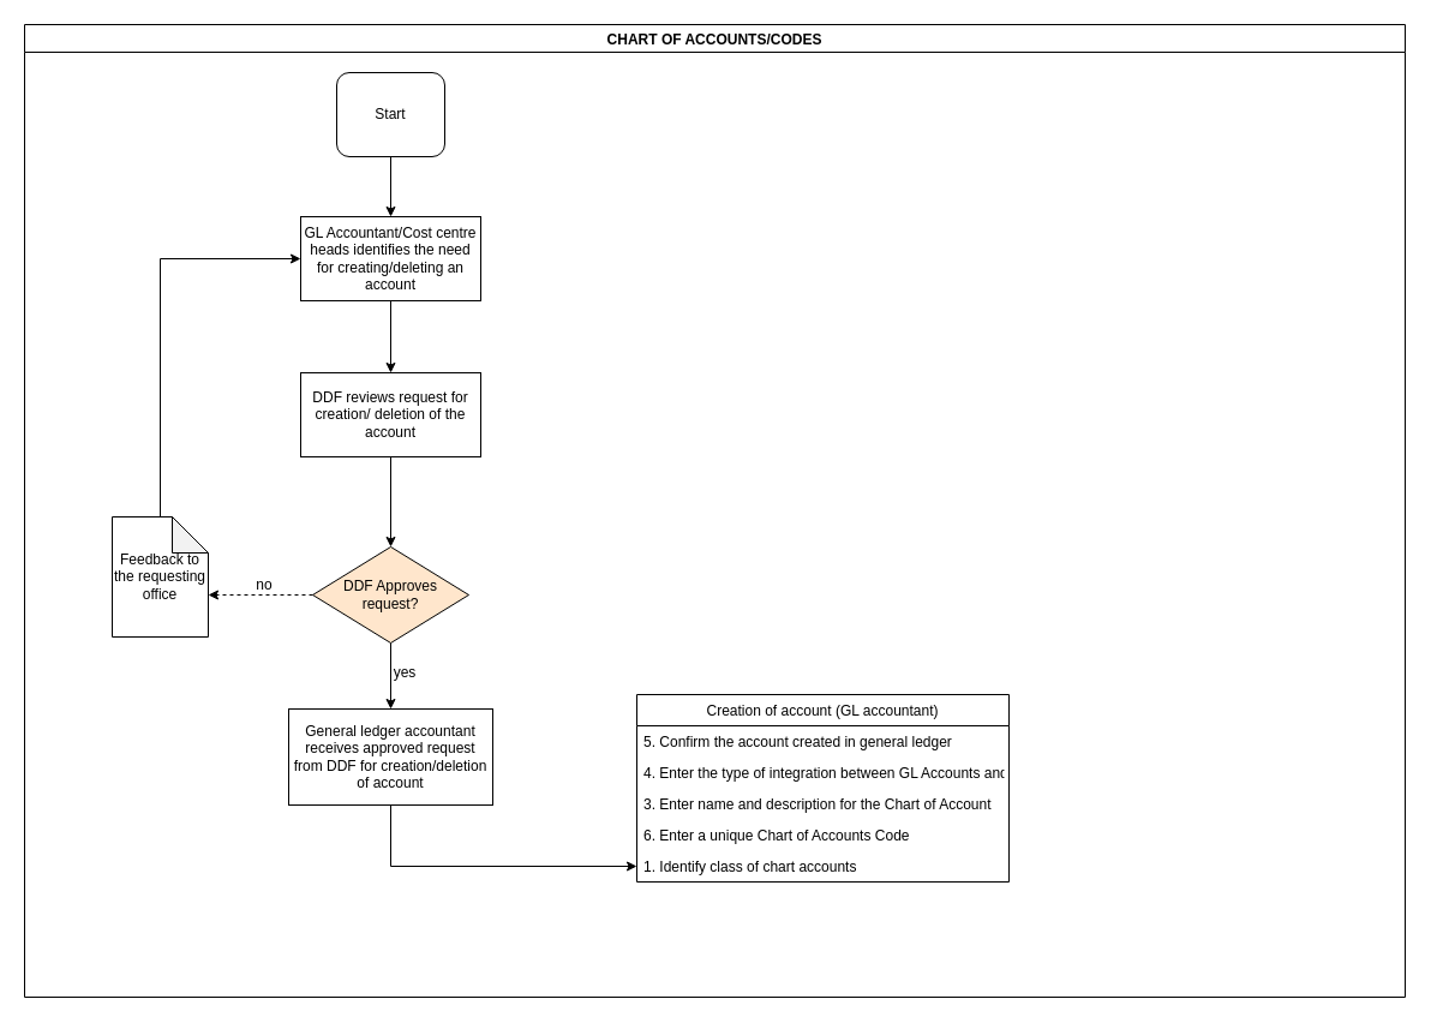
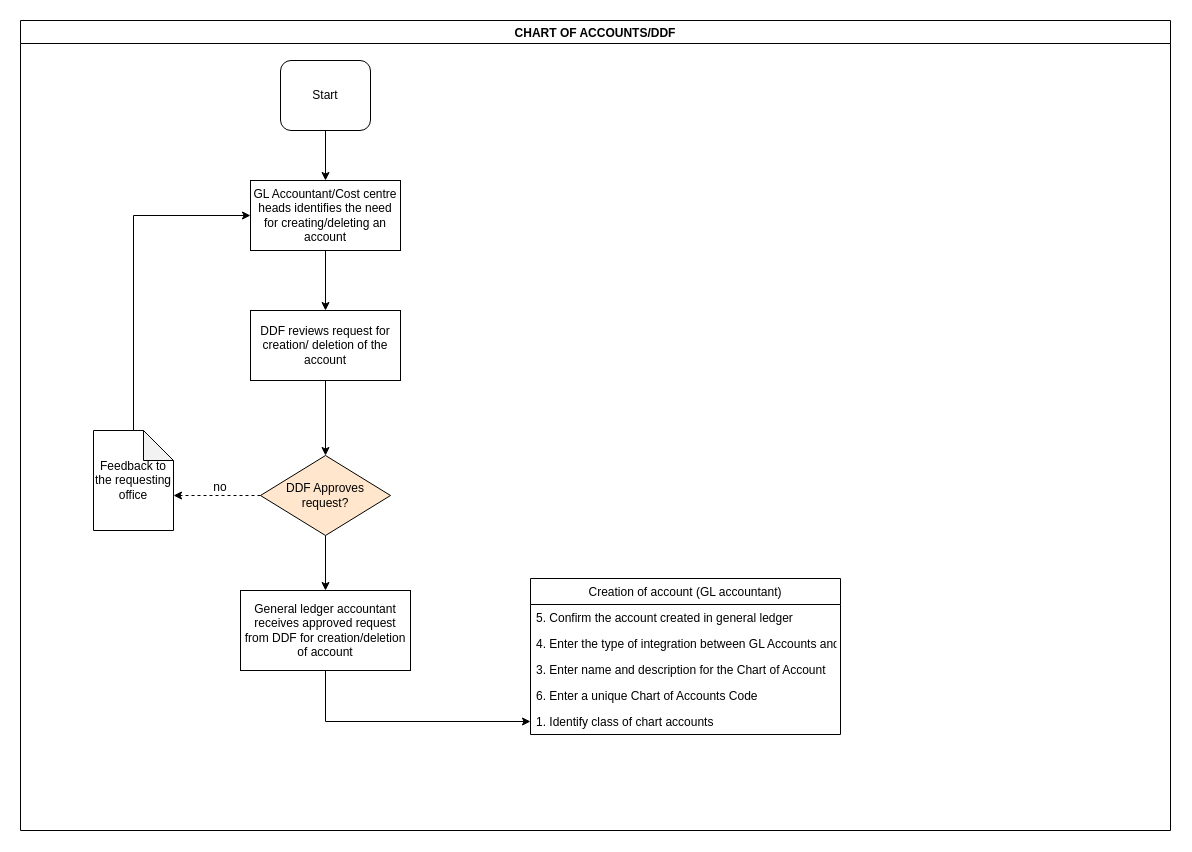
- <mxCell id="2" value="&#10;CHART OF ACCOUNTS/CODES&#10;" style="swimlane;" vertex="1" parent="1"><mxGeometry x="20" y="20" width="1150" height="810" as="geometry" /></mxCell>
+ <mxCell id="2" value="&#10;CHART OF ACCOUNTS/DDF&#10;" style="swimlane;" vertex="1" parent="1"><mxGeometry x="20" y="20" width="1150" height="810" as="geometry" /></mxCell>
- <mxCell id="23" value="yes" style="text;html=1;strokeColor=none;fillColor=none;align=center;verticalAlign=middle;whiteSpace=wrap;rounded=0;" vertex="1" parent="1"><mxGeometry x="317" y="550" width="40" height="20" as="geometry" /></mxCell>
